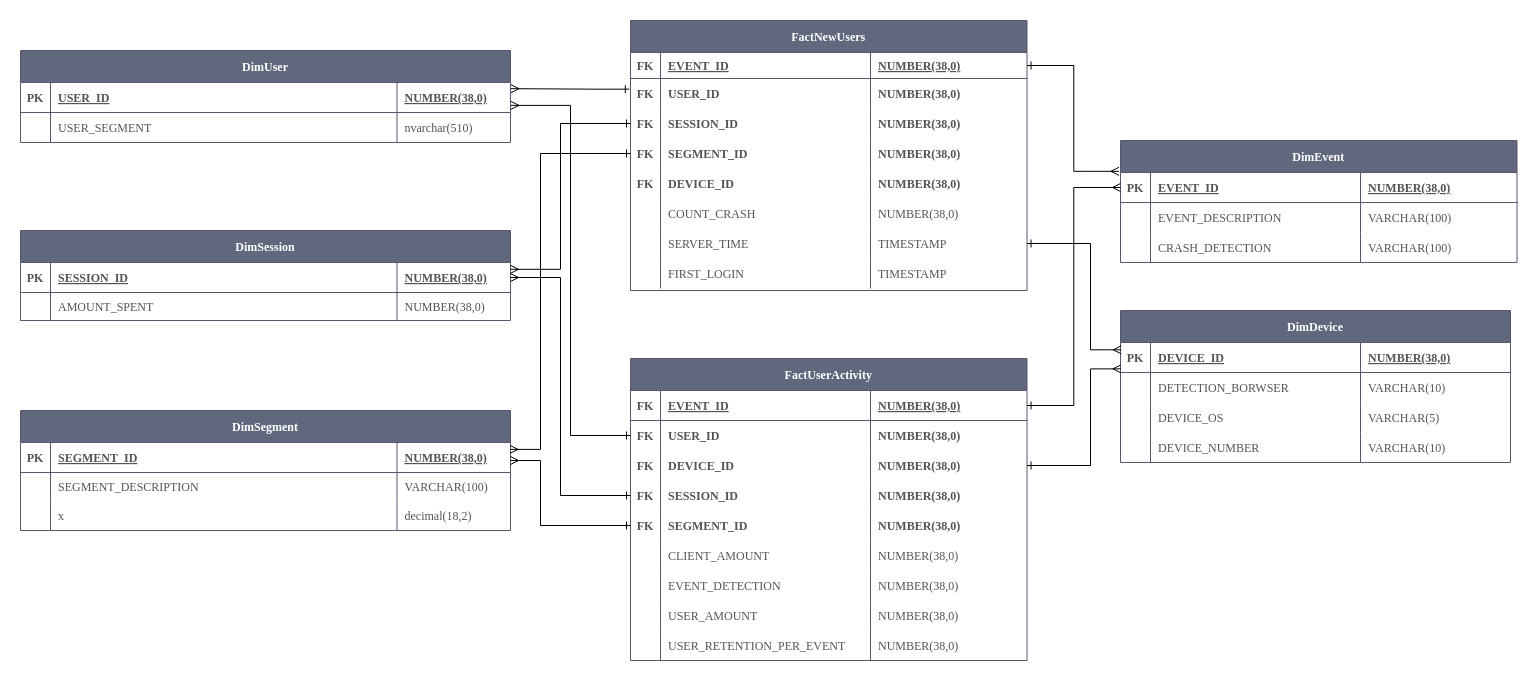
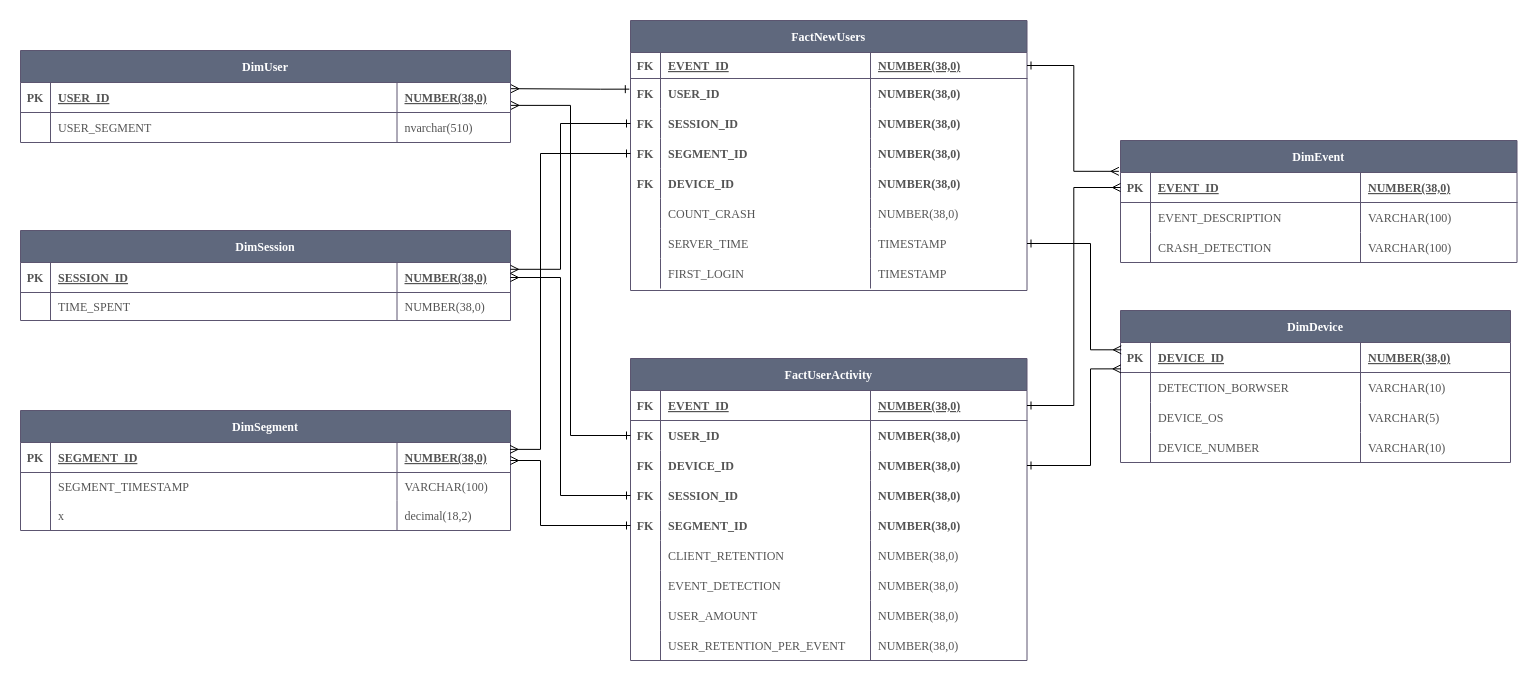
- <mxCell id="18" value="AMOUNT_SPENT" style="shape=partialRectangle;connectable=0;fillColor=none;top=0;left=0;bottom=0;right=0;align=left;spacingLeft=6;overflow=hidden;strokeColor=#5C5570;fontFamily=Verdana;fontColor=#545454;" vertex="1" parent="16"><mxGeometry x="30" width="346.5" height="28" as="geometry"><mxRectangle width="346.5" height="28" as="alternateBounds" /></mxGeometry></mxCell>
+ <mxCell id="18" value="TIME_SPENT" style="shape=partialRectangle;connectable=0;fillColor=none;top=0;left=0;bottom=0;right=0;align=left;spacingLeft=6;overflow=hidden;strokeColor=#5C5570;fontFamily=Verdana;fontColor=#545454;" vertex="1" parent="16"><mxGeometry x="30" width="346.5" height="28" as="geometry"><mxRectangle width="346.5" height="28" as="alternateBounds" /></mxGeometry></mxCell>
- <mxCell id="27" value="SEGMENT_DESCRIPTION" style="shape=partialRectangle;connectable=0;fillColor=none;top=0;left=0;bottom=0;right=0;align=left;spacingLeft=6;overflow=hidden;strokeColor=#5C5570;fontFamily=Verdana;fontColor=#545454;" vertex="1" parent="25"><mxGeometry x="30" width="346.5" height="28" as="geometry"><mxRectangle width="346.5" height="28" as="alternateBounds" /></mxGeometry></mxCell>
+ <mxCell id="27" value="SEGMENT_TIMESTAMP" style="shape=partialRectangle;connectable=0;fillColor=none;top=0;left=0;bottom=0;right=0;align=left;spacingLeft=6;overflow=hidden;strokeColor=#5C5570;fontFamily=Verdana;fontColor=#545454;" vertex="1" parent="25"><mxGeometry x="30" width="346.5" height="28" as="geometry"><mxRectangle width="346.5" height="28" as="alternateBounds" /></mxGeometry></mxCell>
- <mxCell id="119" value="CLIENT_AMOUNT " style="shape=partialRectangle;connectable=0;fillColor=none;top=0;left=0;bottom=0;right=0;align=left;spacingLeft=6;overflow=hidden;strokeColor=#5C5570;fontFamily=Verdana;fontColor=#545454;fontStyle=0" vertex="1" parent="117"><mxGeometry x="30" width="210" height="30" as="geometry"><mxRectangle width="210" height="30" as="alternateBounds" /></mxGeometry></mxCell>
+ <mxCell id="119" value="CLIENT_RETENTION " style="shape=partialRectangle;connectable=0;fillColor=none;top=0;left=0;bottom=0;right=0;align=left;spacingLeft=6;overflow=hidden;strokeColor=#5C5570;fontFamily=Verdana;fontColor=#545454;fontStyle=0" vertex="1" parent="117"><mxGeometry x="30" width="210" height="30" as="geometry"><mxRectangle width="210" height="30" as="alternateBounds" /></mxGeometry></mxCell>
